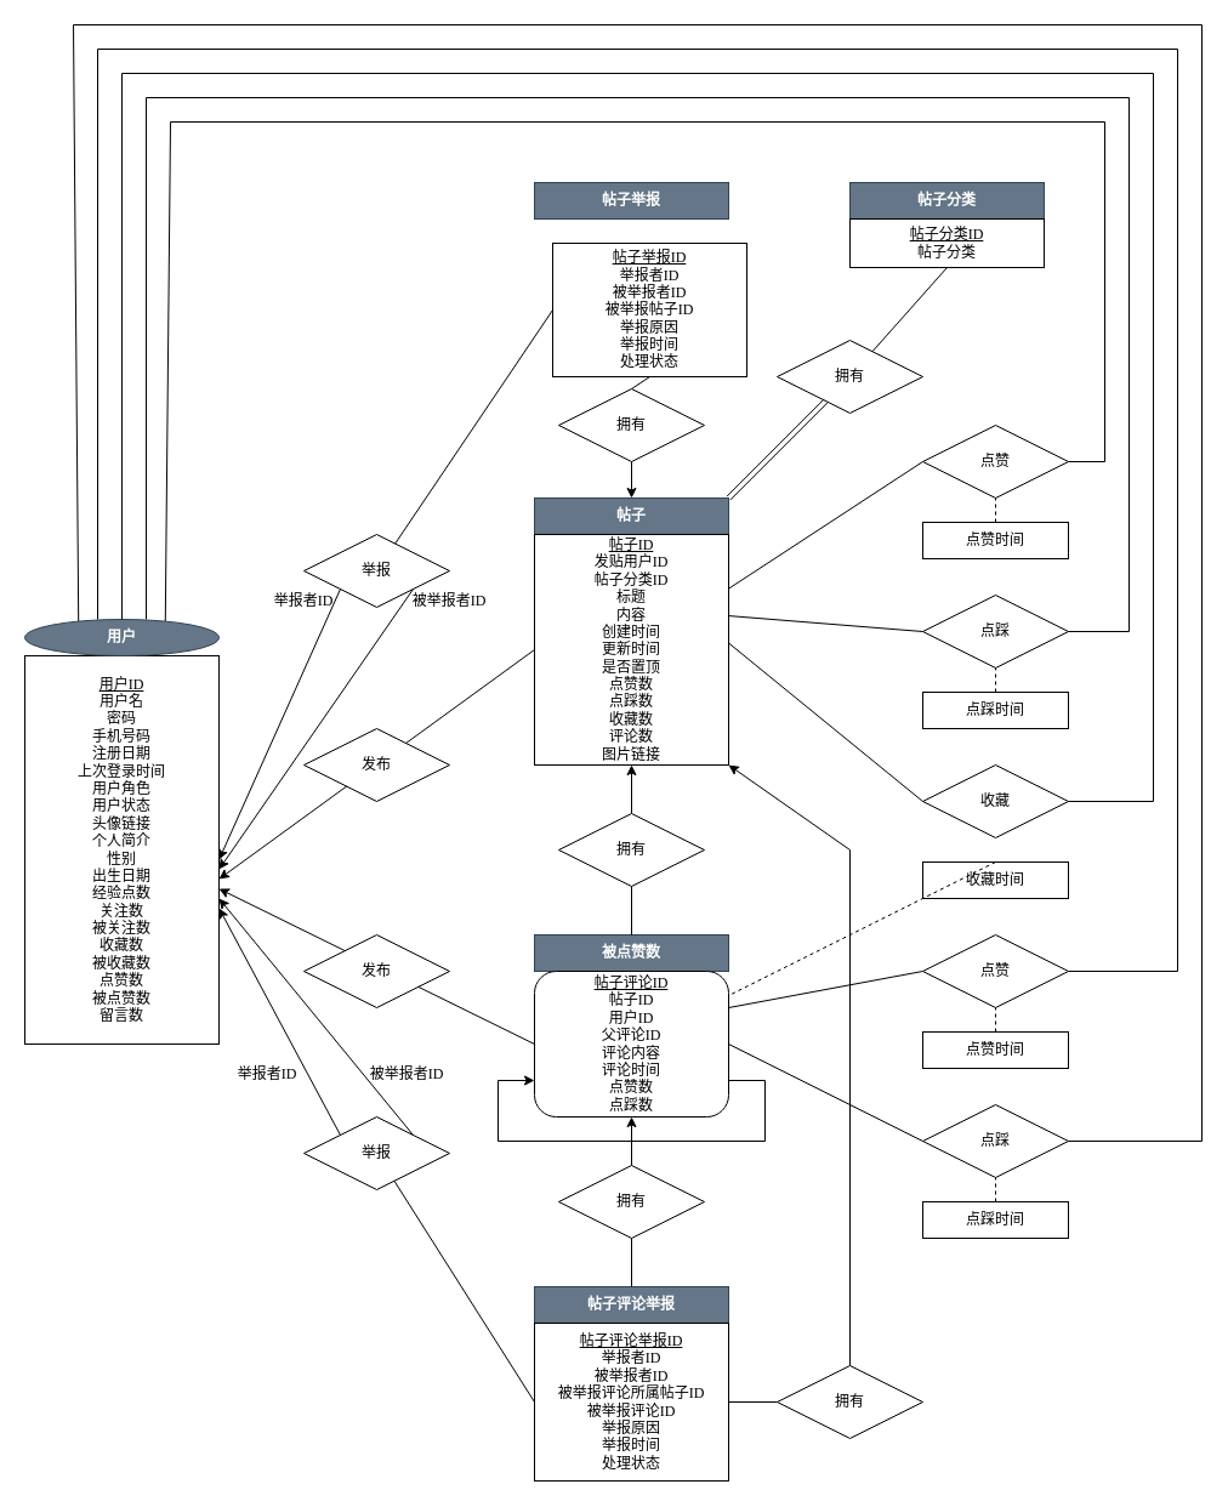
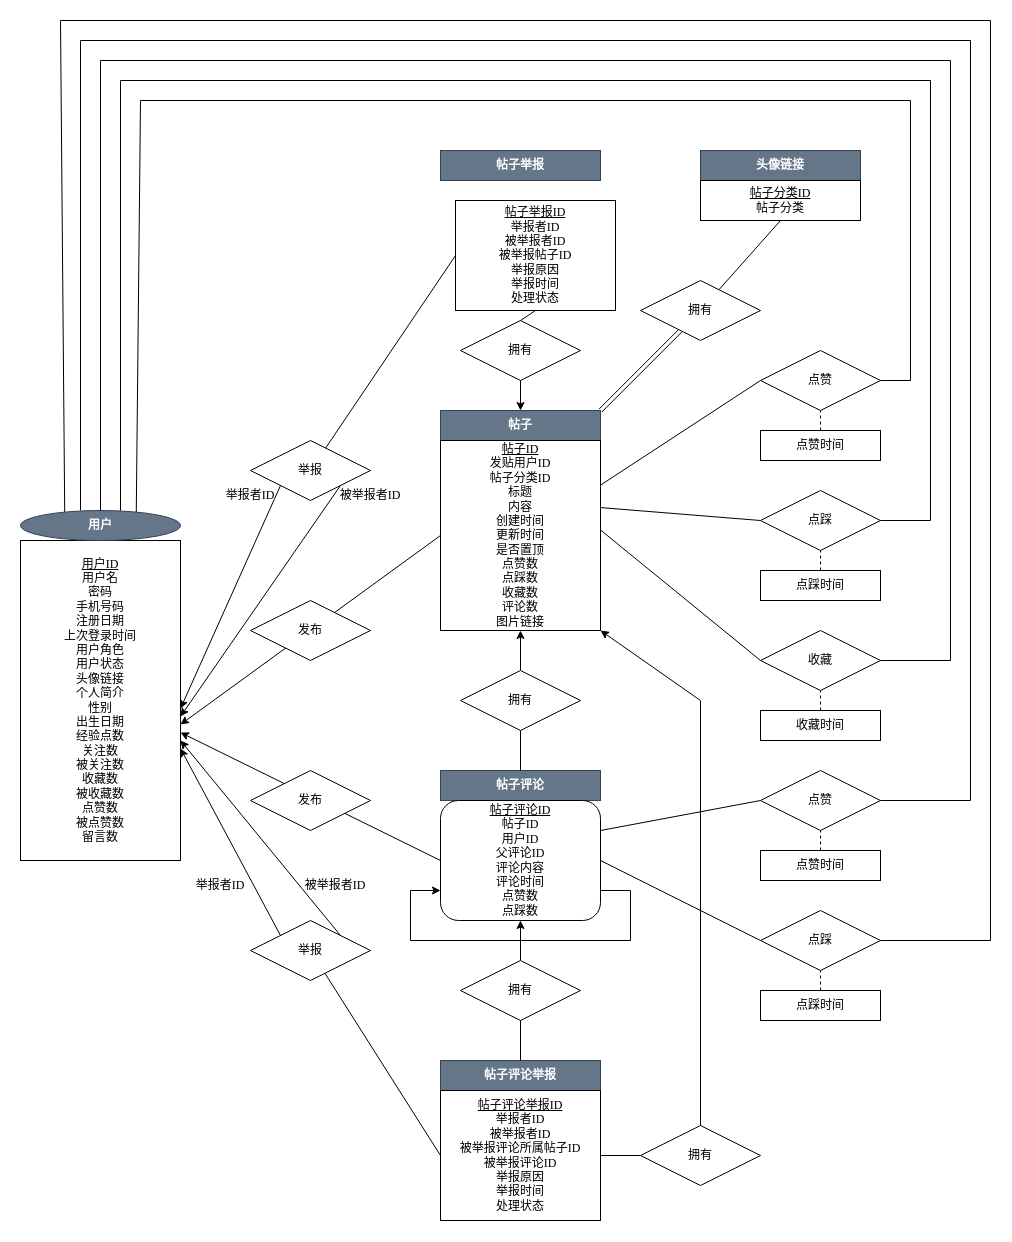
- <mxCell id="66" value="&lt;b&gt;&lt;font face=&quot;新宋体&quot;&gt;帖子分类&lt;/font&gt;&lt;/b&gt;" style="whiteSpace=wrap;html=1;align=center;fillColor=#647687;fontColor=#ffffff;strokeColor=#314354;" parent="1" vertex="1"><mxGeometry x="700" y="150" width="160" height="30" as="geometry" /></mxCell>
+ <mxCell id="66" value="&lt;b&gt;&lt;font face=&quot;新宋体&quot;&gt;头像链接&lt;/font&gt;&lt;/b&gt;" style="whiteSpace=wrap;html=1;align=center;fillColor=#647687;fontColor=#ffffff;strokeColor=#314354;" parent="1" vertex="1"><mxGeometry x="700" y="150" width="160" height="30" as="geometry" /></mxCell>
- <mxCell id="25" value="" style="endArrow=none;dashed=1;html=1;rounded=0;exitX=0.5;exitY=0;exitDx=0;exitDy=0;" parent="1" source="24" target="9" edge="1"><mxGeometry width="50" height="50" relative="1" as="geometry"><mxPoint x="680" y="740" as="sourcePoint" /><mxPoint x="820" y="700" as="targetPoint" /></mxGeometry></mxCell>
+ <mxCell id="25" value="" style="endArrow=none;dashed=1;html=1;rounded=0;entryX=0.5;entryY=1;entryDx=0;entryDy=0;exitX=0.5;exitY=0;exitDx=0;exitDy=0;" parent="1" source="24" target="23" edge="1"><mxGeometry width="50" height="50" relative="1" as="geometry"><mxPoint x="680" y="740" as="sourcePoint" /><mxPoint x="820" y="700" as="targetPoint" /></mxGeometry></mxCell>
- <mxCell id="8" value="&lt;b&gt;&lt;font face=&quot;新宋体&quot;&gt;被点赞数&lt;/font&gt;&lt;/b&gt;" style="whiteSpace=wrap;html=1;align=center;fillColor=#647687;fontColor=#ffffff;strokeColor=#314354;" parent="1" vertex="1"><mxGeometry x="440" y="770" width="160" height="30" as="geometry" /></mxCell>
+ <mxCell id="8" value="&lt;b&gt;&lt;font face=&quot;新宋体&quot;&gt;帖子评论&lt;/font&gt;&lt;/b&gt;" style="whiteSpace=wrap;html=1;align=center;fillColor=#647687;fontColor=#ffffff;strokeColor=#314354;" parent="1" vertex="1"><mxGeometry x="440" y="770" width="160" height="30" as="geometry" /></mxCell>
